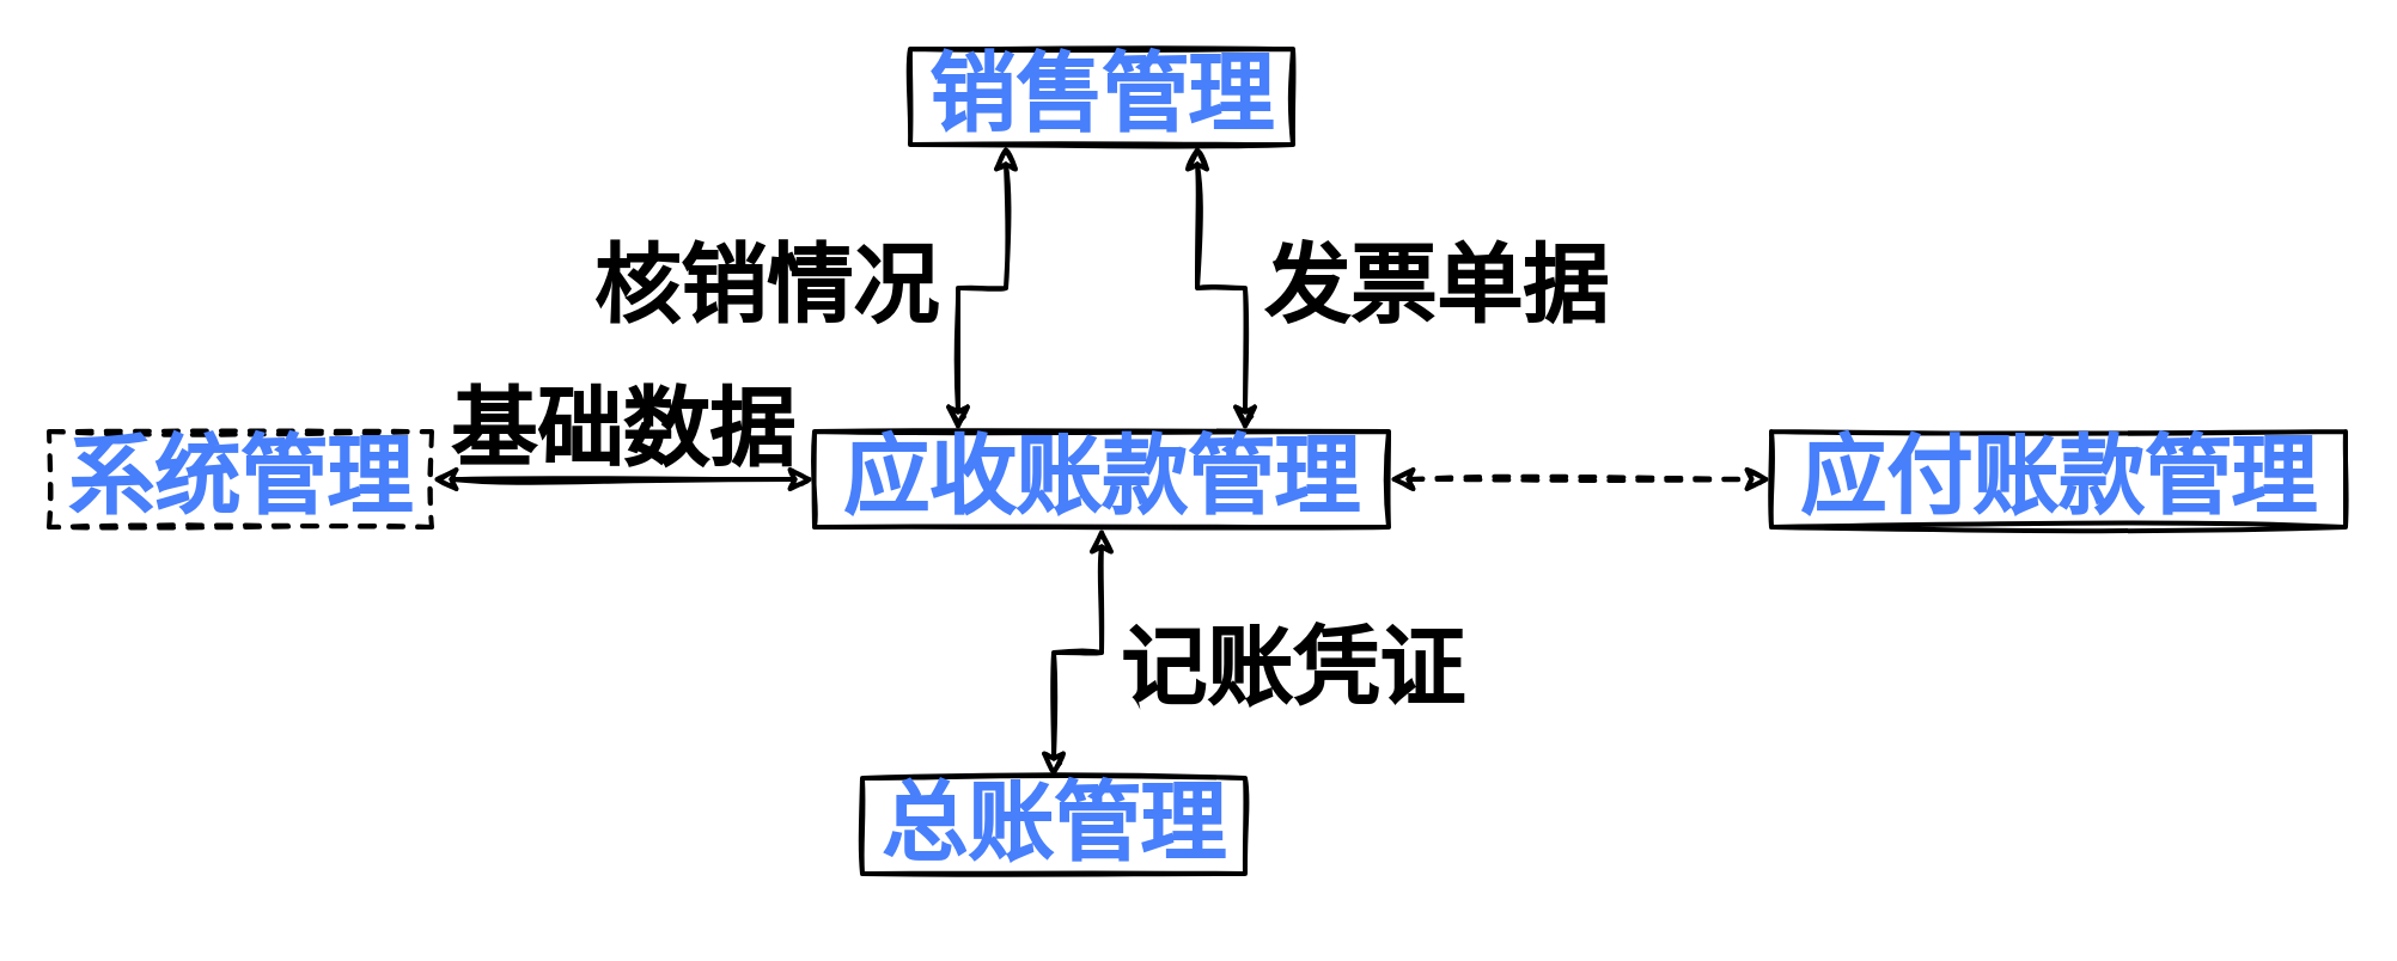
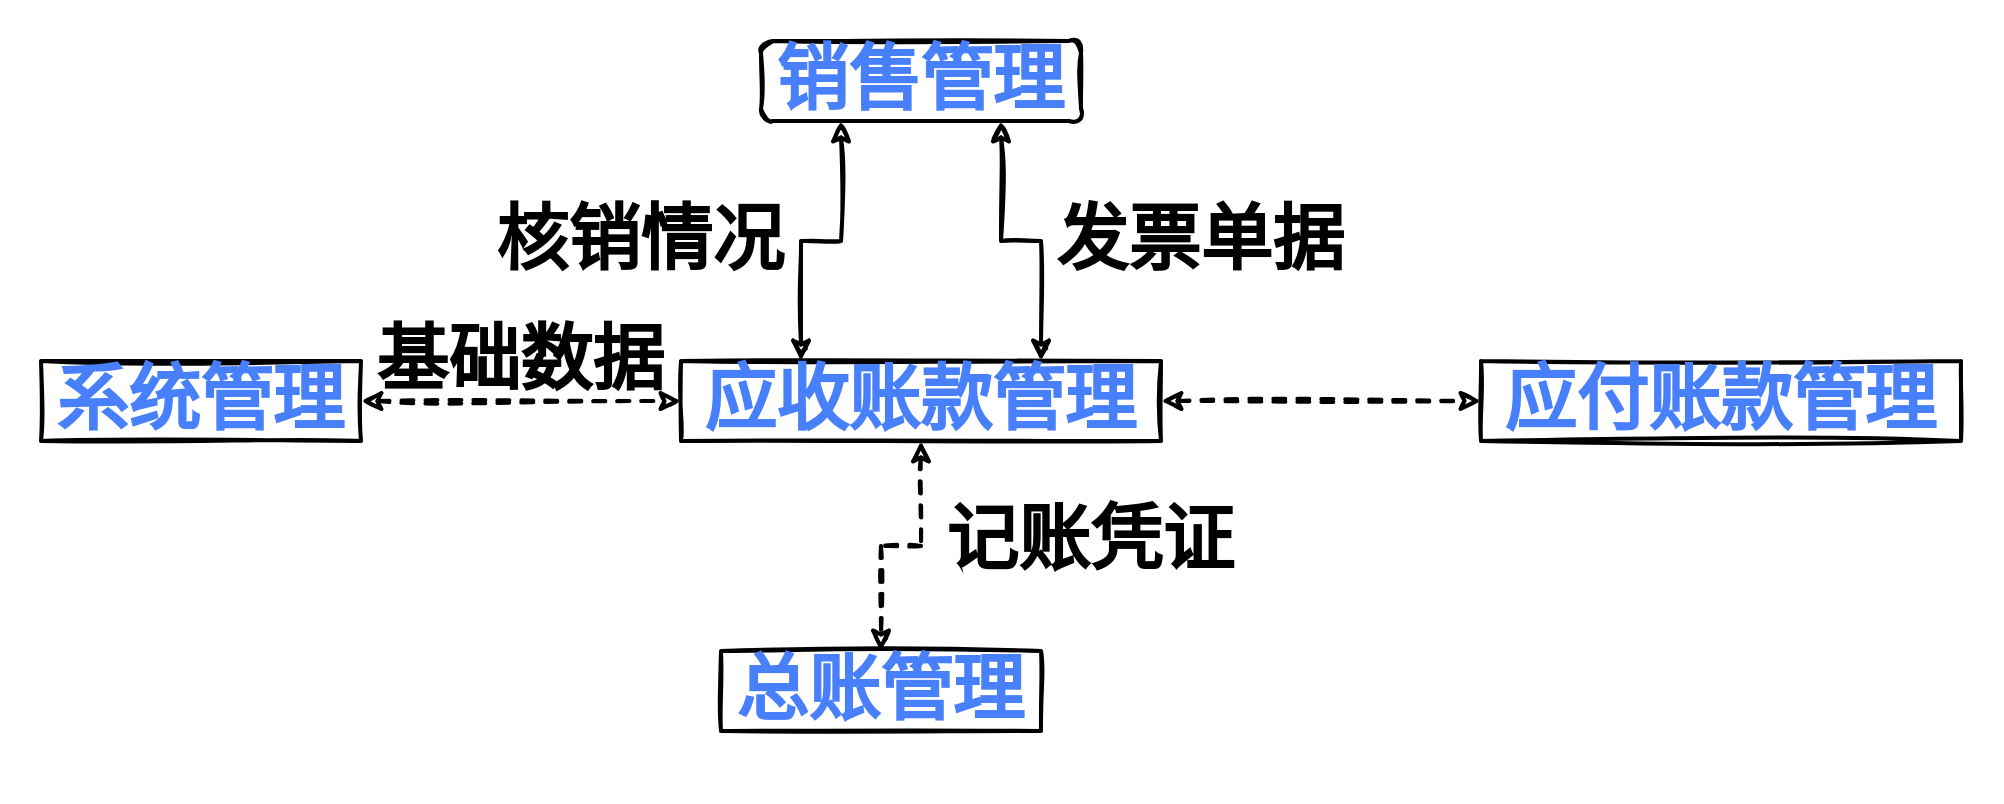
- <mxCell id="11" value="销售管理" style="rounded=0;whiteSpace=wrap;html=1;sketch=1;fontFamily=FZJingLeiS-R-GB;fontSize=36;fontColor=#487FFB;strokeWidth=2;fillColor=none;fontStyle=1" vertex="1" parent="2"><mxGeometry x="360" width="160" height="40" as="geometry" /></mxCell>
+ <mxCell id="11" value="销售管理" style="whiteSpace=wrap;html=1;sketch=1;fontFamily=FZJingLeiS-R-GB;fontSize=36;fontColor=#487FFB;strokeWidth=2;fillColor=none;fontStyle=1;rounded=1;" vertex="1" parent="2"><mxGeometry x="360" width="160" height="40" as="geometry" /></mxCell>
- <mxCell id="3" value="系统管理" style="rounded=0;whiteSpace=wrap;html=1;sketch=1;fontFamily=FZJingLeiS-R-GB;fontSize=36;fontColor=#487FFB;strokeWidth=2;fillColor=none;fontStyle=1;dashed=1;" vertex="1" parent="2"><mxGeometry y="160" width="160" height="40" as="geometry" /></mxCell>
+ <mxCell id="3" value="系统管理" style="rounded=0;whiteSpace=wrap;html=1;sketch=1;fontFamily=FZJingLeiS-R-GB;fontSize=36;fontColor=#487FFB;strokeWidth=2;fillColor=none;fontStyle=1" vertex="1" parent="2"><mxGeometry y="160" width="160" height="40" as="geometry" /></mxCell>
- <mxCell id="6" style="edgeStyle=orthogonalEdgeStyle;rounded=0;sketch=1;orthogonalLoop=1;jettySize=auto;html=1;exitX=1;exitY=0.5;exitDx=0;exitDy=0;entryX=0;entryY=0.5;entryDx=0;entryDy=0;fontFamily=FZJingLeiS-R-GB;fontSize=36;startArrow=classic;startFill=1;strokeWidth=2;" edge="1" parent="2" source="3" target="5"><mxGeometry relative="1" as="geometry" /></mxCell>
+ <mxCell id="6" style="edgeStyle=orthogonalEdgeStyle;rounded=0;sketch=1;orthogonalLoop=1;jettySize=auto;html=1;exitX=1;exitY=0.5;exitDx=0;exitDy=0;entryX=0;entryY=0.5;entryDx=0;entryDy=0;fontFamily=FZJingLeiS-R-GB;fontSize=36;startArrow=classic;startFill=1;strokeWidth=2;dashed=1;" edge="1" parent="2" source="3" target="5"><mxGeometry relative="1" as="geometry" /></mxCell>
- <mxCell id="4" value="&lt;b&gt;&lt;font style=&quot;font-size: 36px&quot; face=&quot;FZJingLeiS-R-GB&quot;&gt;记账凭证&lt;br&gt;&lt;/font&gt;&lt;/b&gt;" style="text;html=1;strokeColor=none;fillColor=none;align=center;verticalAlign=middle;whiteSpace=wrap;rounded=0;" vertex="1" parent="2"><mxGeometry x="440" y="240" width="160" height="40" as="geometry" /></mxCell>
+ <mxCell id="4" value="&lt;b&gt;&lt;font style=&quot;font-size: 36px&quot; face=&quot;FZJingLeiS-R-GB&quot;&gt;记账凭证&lt;br&gt;&lt;/font&gt;&lt;/b&gt;" style="text;html=1;strokeColor=none;fillColor=none;align=center;verticalAlign=middle;whiteSpace=wrap;rounded=0;" vertex="1" parent="2"><mxGeometry x="445" y="230" width="160" height="40" as="geometry" /></mxCell>
- <mxCell id="8" style="edgeStyle=orthogonalEdgeStyle;rounded=0;sketch=1;orthogonalLoop=1;jettySize=auto;html=1;exitX=0.5;exitY=1;exitDx=0;exitDy=0;entryX=0.5;entryY=0;entryDx=0;entryDy=0;fontFamily=FZJingLeiS-R-GB;fontSize=36;startArrow=classic;startFill=1;strokeWidth=2;" edge="1" parent="2" source="5" target="7"><mxGeometry relative="1" as="geometry" /></mxCell>
+ <mxCell id="8" style="edgeStyle=orthogonalEdgeStyle;rounded=0;sketch=1;orthogonalLoop=1;jettySize=auto;html=1;exitX=0.5;exitY=1;exitDx=0;exitDy=0;entryX=0.5;entryY=0;entryDx=0;entryDy=0;fontFamily=FZJingLeiS-R-GB;fontSize=36;startArrow=classic;startFill=1;strokeWidth=2;dashed=1;" edge="1" parent="2" source="5" target="7"><mxGeometry relative="1" as="geometry" /></mxCell>
